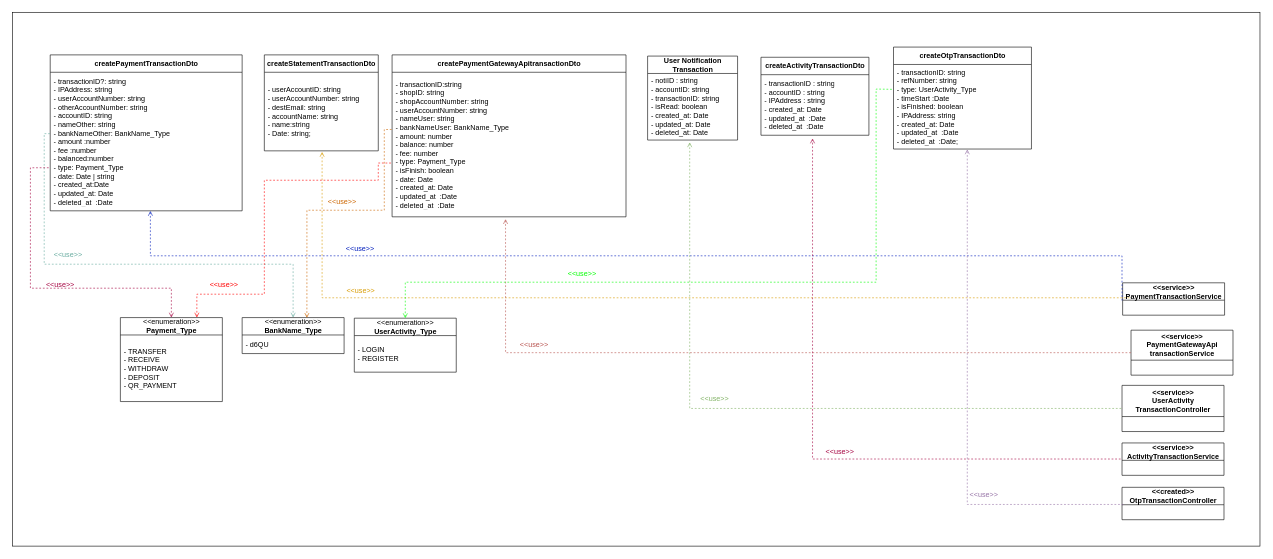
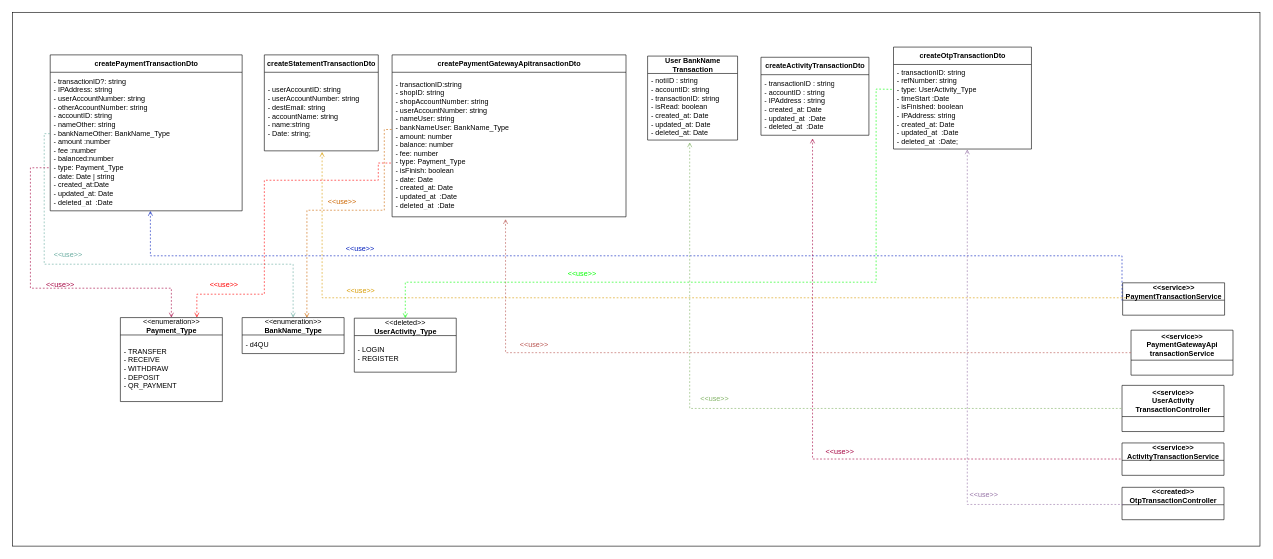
- <mxCell id="11" value="User Notification&lt;br&gt;Transaction" style="swimlane;fontStyle=1;align=center;verticalAlign=middle;childLayout=stackLayout;horizontal=1;startSize=29;horizontalStack=0;resizeParent=1;resizeParentMax=0;resizeLast=0;collapsible=0;marginBottom=0;html=1;" vertex="1" parent="1"><mxGeometry x="1079" y="93" width="150" height="140" as="geometry" /></mxCell>
+ <mxCell id="11" value="User BankName&lt;br&gt;Transaction" style="swimlane;fontStyle=1;align=center;verticalAlign=middle;childLayout=stackLayout;horizontal=1;startSize=29;horizontalStack=0;resizeParent=1;resizeParentMax=0;resizeLast=0;collapsible=0;marginBottom=0;html=1;" vertex="1" parent="1"><mxGeometry x="1079" y="93" width="150" height="140" as="geometry" /></mxCell>
- <mxCell id="36" value="&lt;span style=&quot;font-weight: normal;&quot;&gt;&amp;lt;&amp;lt;enumeration&amp;gt;&amp;gt;&lt;br&gt;&lt;/span&gt;&lt;span style=&quot;text-align: left;&quot;&gt;UserActivity_Type&lt;/span&gt;" style="swimlane;fontStyle=1;align=center;verticalAlign=middle;childLayout=stackLayout;horizontal=1;startSize=29;horizontalStack=0;resizeParent=1;resizeParentMax=0;resizeLast=0;collapsible=0;marginBottom=0;html=1;" vertex="1" parent="1"><mxGeometry x="590" y="530" width="170" height="90" as="geometry" /></mxCell>
+ <mxCell id="36" value="&lt;span style=&quot;font-weight: normal;&quot;&gt;&amp;lt;&amp;lt;deleted&amp;gt;&amp;gt;&lt;br&gt;&lt;/span&gt;&lt;span style=&quot;text-align: left;&quot;&gt;UserActivity_Type&lt;/span&gt;" style="swimlane;fontStyle=1;align=center;verticalAlign=middle;childLayout=stackLayout;horizontal=1;startSize=29;horizontalStack=0;resizeParent=1;resizeParentMax=0;resizeLast=0;collapsible=0;marginBottom=0;html=1;" vertex="1" parent="1"><mxGeometry x="590" y="530" width="170" height="90" as="geometry" /></mxCell>
- <mxCell id="35" value="&lt;div&gt;- d6QU&lt;/div&gt;" style="text;html=1;strokeColor=none;fillColor=none;align=left;verticalAlign=middle;spacingLeft=4;spacingRight=4;overflow=hidden;rotatable=0;points=[[0,0.5],[1,0.5]];portConstraint=eastwest;" vertex="1" parent="34"><mxGeometry y="29" width="170" height="31" as="geometry" /></mxCell>
+ <mxCell id="35" value="&lt;div&gt;- d4QU&lt;/div&gt;" style="text;html=1;strokeColor=none;fillColor=none;align=left;verticalAlign=middle;spacingLeft=4;spacingRight=4;overflow=hidden;rotatable=0;points=[[0,0.5],[1,0.5]];portConstraint=eastwest;" vertex="1" parent="34"><mxGeometry y="29" width="170" height="31" as="geometry" /></mxCell>
